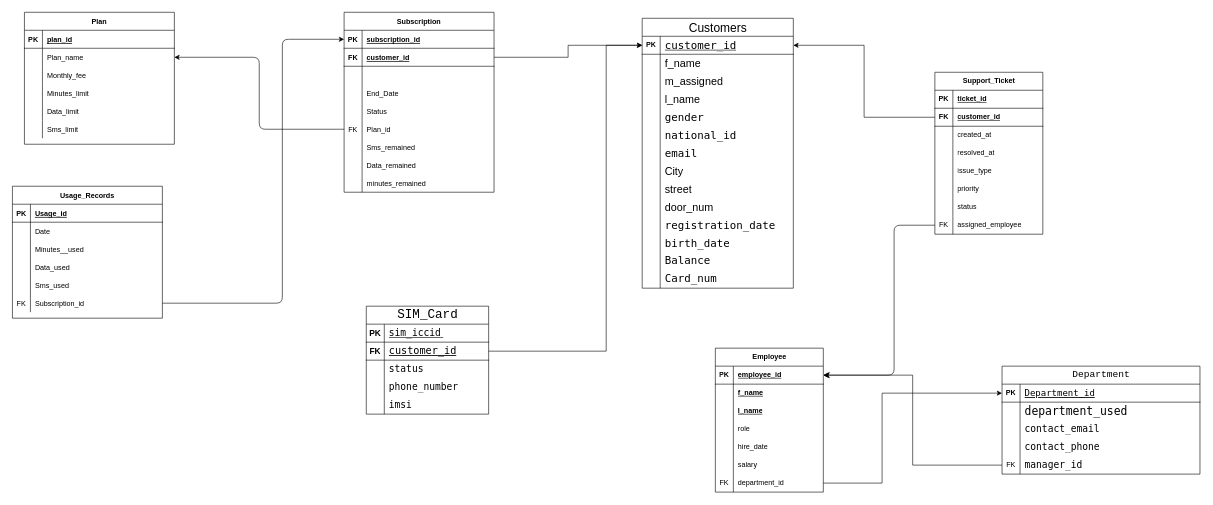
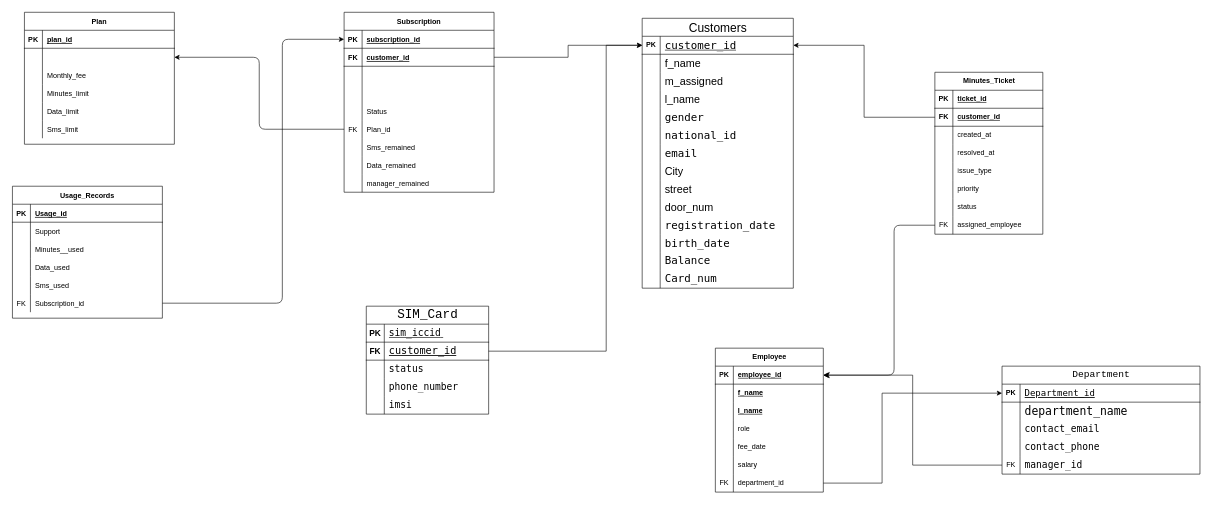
- <mxCell id="129" value="Plan_name" style="shape=partialRectangle;overflow=hidden;connectable=0;fillColor=none;top=0;left=0;bottom=0;right=0;align=left;spacingLeft=6;" parent="127" vertex="1"><mxGeometry x="30" width="220" height="30" as="geometry"><mxRectangle width="220" height="30" as="alternateBounds" /></mxGeometry></mxCell>
- <mxCell id="166" value="&lt;span class=&quot;notion-enable-hover&quot; data-token-index=&quot;0&quot;&gt;Support_Ticket&lt;/span&gt; " style="shape=table;startSize=30;container=1;collapsible=1;childLayout=tableLayout;fixedRows=1;rowLines=0;fontStyle=1;align=center;resizeLast=1;html=1;" parent="1" vertex="1"><mxGeometry x="1558" y="120" width="180" height="270.0" as="geometry" /></mxCell>
+ <mxCell id="166" value="&lt;span class=&quot;notion-enable-hover&quot; data-token-index=&quot;0&quot;&gt;Minutes_Ticket&lt;/span&gt; " style="shape=table;startSize=30;container=1;collapsible=1;childLayout=tableLayout;fixedRows=1;rowLines=0;fontStyle=1;align=center;resizeLast=1;html=1;" parent="1" vertex="1"><mxGeometry x="1558" y="120" width="180" height="270.0" as="geometry" /></mxCell>
- <mxCell id="88" value="End_Date" style="shape=partialRectangle;overflow=hidden;connectable=0;fillColor=none;top=0;left=0;bottom=0;right=0;align=left;spacingLeft=6;" parent="86" vertex="1"><mxGeometry x="30" width="220" height="30" as="geometry"><mxRectangle width="220" height="30" as="alternateBounds" /></mxGeometry></mxCell>
- <mxCell id="103" value="minutes_remained" style="shape=partialRectangle;overflow=hidden;connectable=0;fillColor=none;top=0;left=0;bottom=0;right=0;align=left;spacingLeft=6;" parent="101" vertex="1"><mxGeometry x="30" width="220" height="30" as="geometry"><mxRectangle width="220" height="30" as="alternateBounds" /></mxGeometry></mxCell>
+ <mxCell id="103" value="manager_remained" style="shape=partialRectangle;overflow=hidden;connectable=0;fillColor=none;top=0;left=0;bottom=0;right=0;align=left;spacingLeft=6;" parent="101" vertex="1"><mxGeometry x="30" width="220" height="30" as="geometry"><mxRectangle width="220" height="30" as="alternateBounds" /></mxGeometry></mxCell>
- <mxCell id="110" value="Date" style="shape=partialRectangle;overflow=hidden;connectable=0;fillColor=none;top=0;left=0;bottom=0;right=0;align=left;spacingLeft=6;" parent="108" vertex="1"><mxGeometry x="30" width="220" height="30" as="geometry"><mxRectangle width="220" height="30" as="alternateBounds" /></mxGeometry></mxCell>
+ <mxCell id="110" value="Support" style="shape=partialRectangle;overflow=hidden;connectable=0;fillColor=none;top=0;left=0;bottom=0;right=0;align=left;spacingLeft=6;" parent="108" vertex="1"><mxGeometry x="30" width="220" height="30" as="geometry"><mxRectangle width="220" height="30" as="alternateBounds" /></mxGeometry></mxCell>
- <mxCell id="67" value="&lt;span style=&quot;font-family: monospace; text-align: center;&quot;&gt;&lt;font style=&quot;font-size: 19px;&quot;&gt;department_used&lt;/font&gt;&lt;/span&gt;" style="shape=partialRectangle;connectable=0;fillColor=none;top=0;left=0;bottom=0;right=0;align=left;spacingLeft=6;overflow=hidden;whiteSpace=wrap;html=1;" parent="65" vertex="1"><mxGeometry x="30" width="300" height="30" as="geometry"><mxRectangle width="300" height="30" as="alternateBounds" /></mxGeometry></mxCell>
+ <mxCell id="67" value="&lt;span style=&quot;font-family: monospace; text-align: center;&quot;&gt;&lt;font style=&quot;font-size: 19px;&quot;&gt;department_name&lt;/font&gt;&lt;/span&gt;" style="shape=partialRectangle;connectable=0;fillColor=none;top=0;left=0;bottom=0;right=0;align=left;spacingLeft=6;overflow=hidden;whiteSpace=wrap;html=1;" parent="65" vertex="1"><mxGeometry x="30" width="300" height="30" as="geometry"><mxRectangle width="300" height="30" as="alternateBounds" /></mxGeometry></mxCell>
- <mxCell id="159" value="hire_date" style="shape=partialRectangle;connectable=0;fillColor=none;top=0;left=0;bottom=0;right=0;align=left;spacingLeft=6;overflow=hidden;whiteSpace=wrap;html=1;" parent="157" vertex="1"><mxGeometry x="30" width="150" height="30" as="geometry"><mxRectangle width="150" height="30" as="alternateBounds" /></mxGeometry></mxCell>
+ <mxCell id="159" value="fee_date" style="shape=partialRectangle;connectable=0;fillColor=none;top=0;left=0;bottom=0;right=0;align=left;spacingLeft=6;overflow=hidden;whiteSpace=wrap;html=1;" parent="157" vertex="1"><mxGeometry x="30" width="150" height="30" as="geometry"><mxRectangle width="150" height="30" as="alternateBounds" /></mxGeometry></mxCell>
